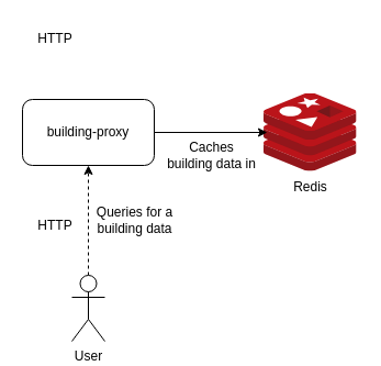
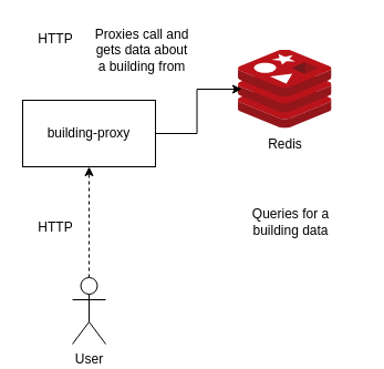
+ <mxCell id="8" value="Proxies call and gets data about a building from" style="text;html=1;align=center;verticalAlign=middle;whiteSpace=wrap;rounded=0;" vertex="1" parent="1"><mxGeometry x="82.5" y="20" width="90" height="50" as="geometry" /></mxCell>
- <mxCell id="2" value="building-proxy" style="rounded=1;whiteSpace=wrap;html=1;" vertex="1" parent="1"><mxGeometry x="20" y="90" width="120" height="60" as="geometry" /></mxCell>
+ <mxCell id="2" value="building-proxy" style="whiteSpace=wrap;html=1;rounded=0;" vertex="1" parent="1"><mxGeometry x="20" y="90" width="120" height="60" as="geometry" /></mxCell>
- <mxCell id="3" value="Redis" style="image;sketch=0;aspect=fixed;html=1;points=[];align=center;fontSize=12;image=img/lib/mscae/Cache_Redis_Product.svg;" vertex="1" parent="1"><mxGeometry x="240" y="84.5" width="84.52" height="71" as="geometry" /></mxCell>
+ <mxCell id="3" value="Redis" style="image;sketch=0;aspect=fixed;html=1;points=[];align=center;fontSize=12;image=img/lib/mscae/Cache_Redis_Product.svg;" vertex="1" parent="1"><mxGeometry x="215" y="44.5" width="84.52" height="71" as="geometry" /></mxCell>
- <mxCell id="9" value="Caches building data in" style="text;html=1;align=center;verticalAlign=middle;whiteSpace=wrap;rounded=0;" vertex="1" parent="1"><mxGeometry x="150" y="125.5" width="85" height="30" as="geometry" /></mxCell>
- <mxCell id="7" value="Queries for a building data" style="text;html=1;align=center;verticalAlign=middle;whiteSpace=wrap;rounded=0;" vertex="1" parent="1"><mxGeometry x="85" y="180" width="75" height="40" as="geometry" /></mxCell>
+ <mxCell id="7" value="Queries for a building data" style="text;html=1;align=center;verticalAlign=middle;whiteSpace=wrap;rounded=0;" vertex="1" parent="1"><mxGeometry x="225" y="180" width="75" height="40" as="geometry" /></mxCell>
